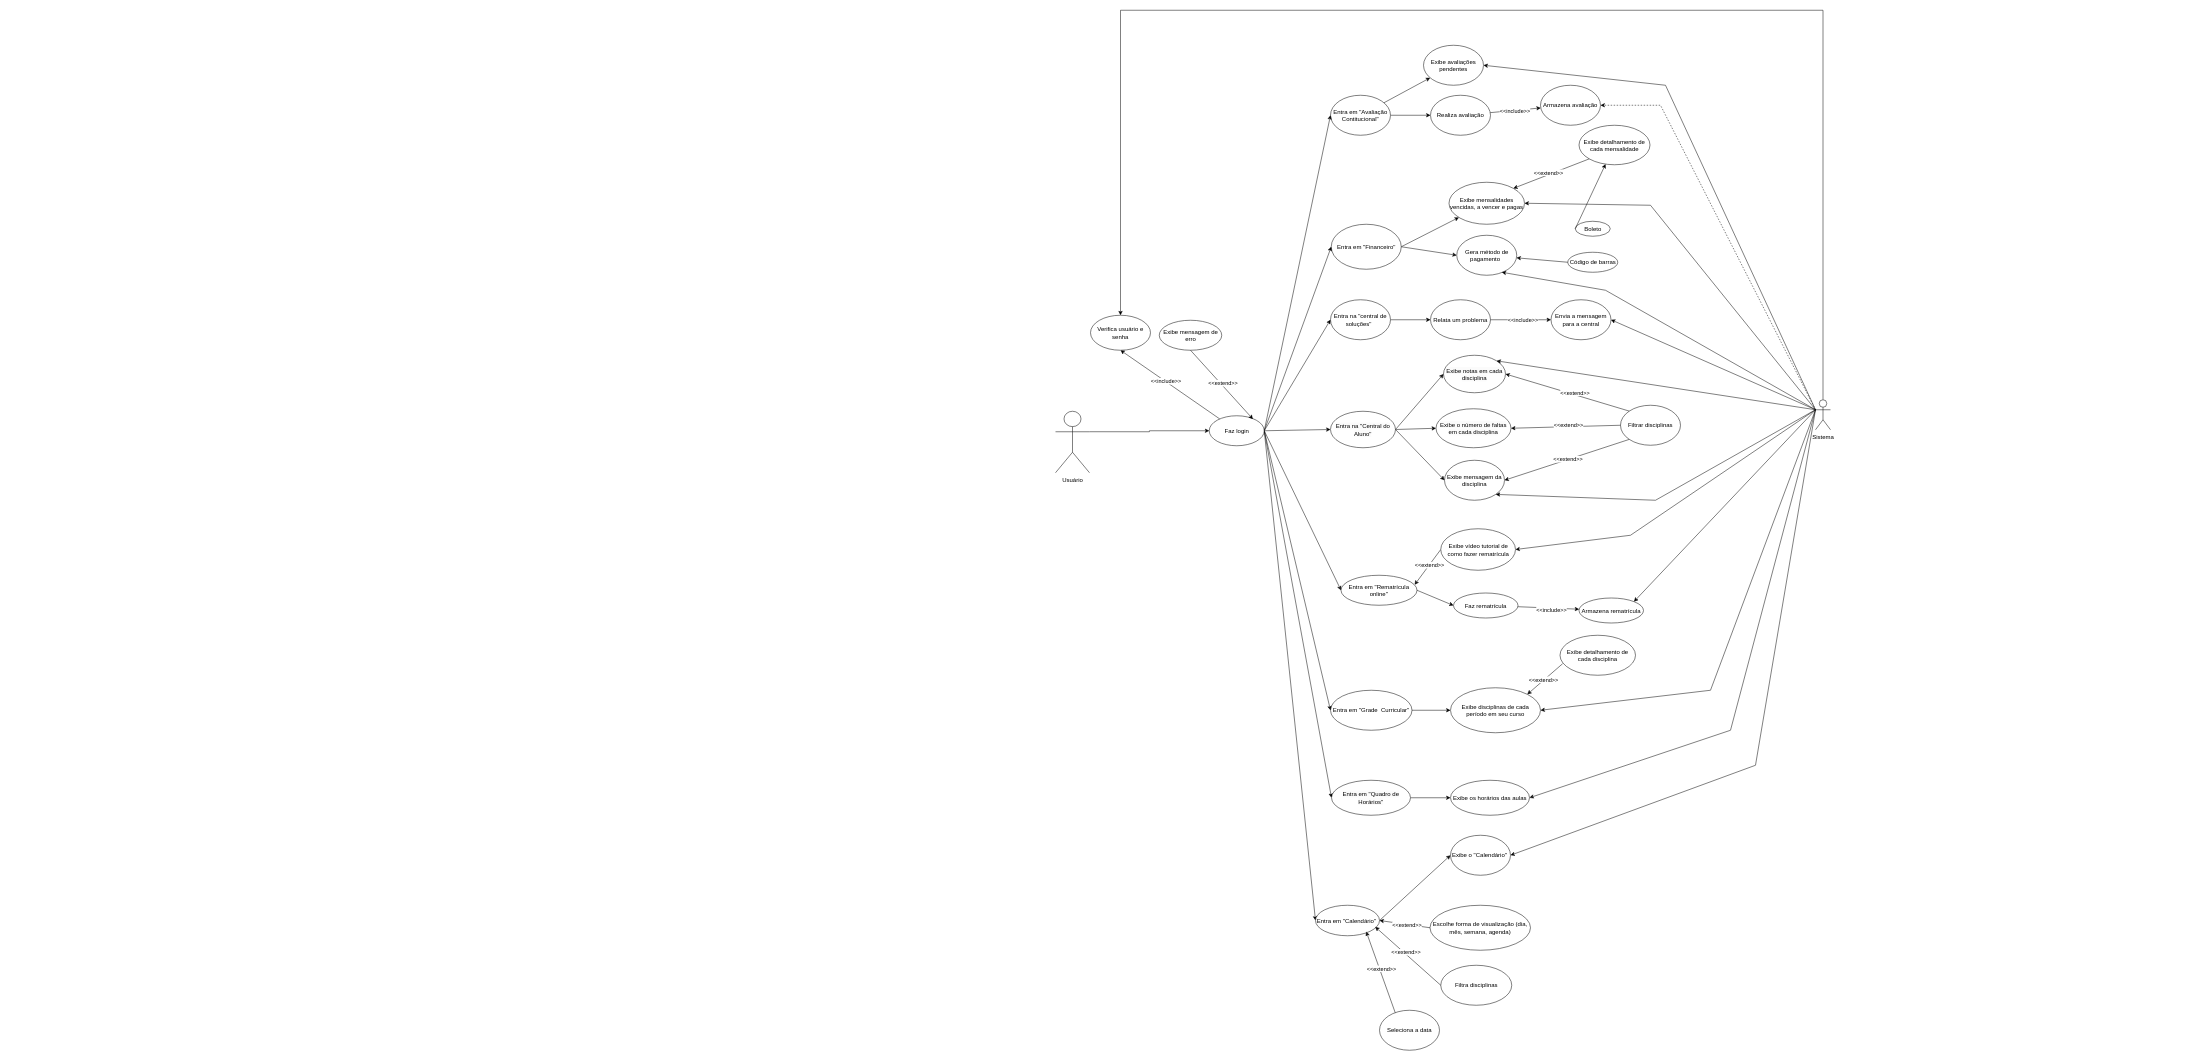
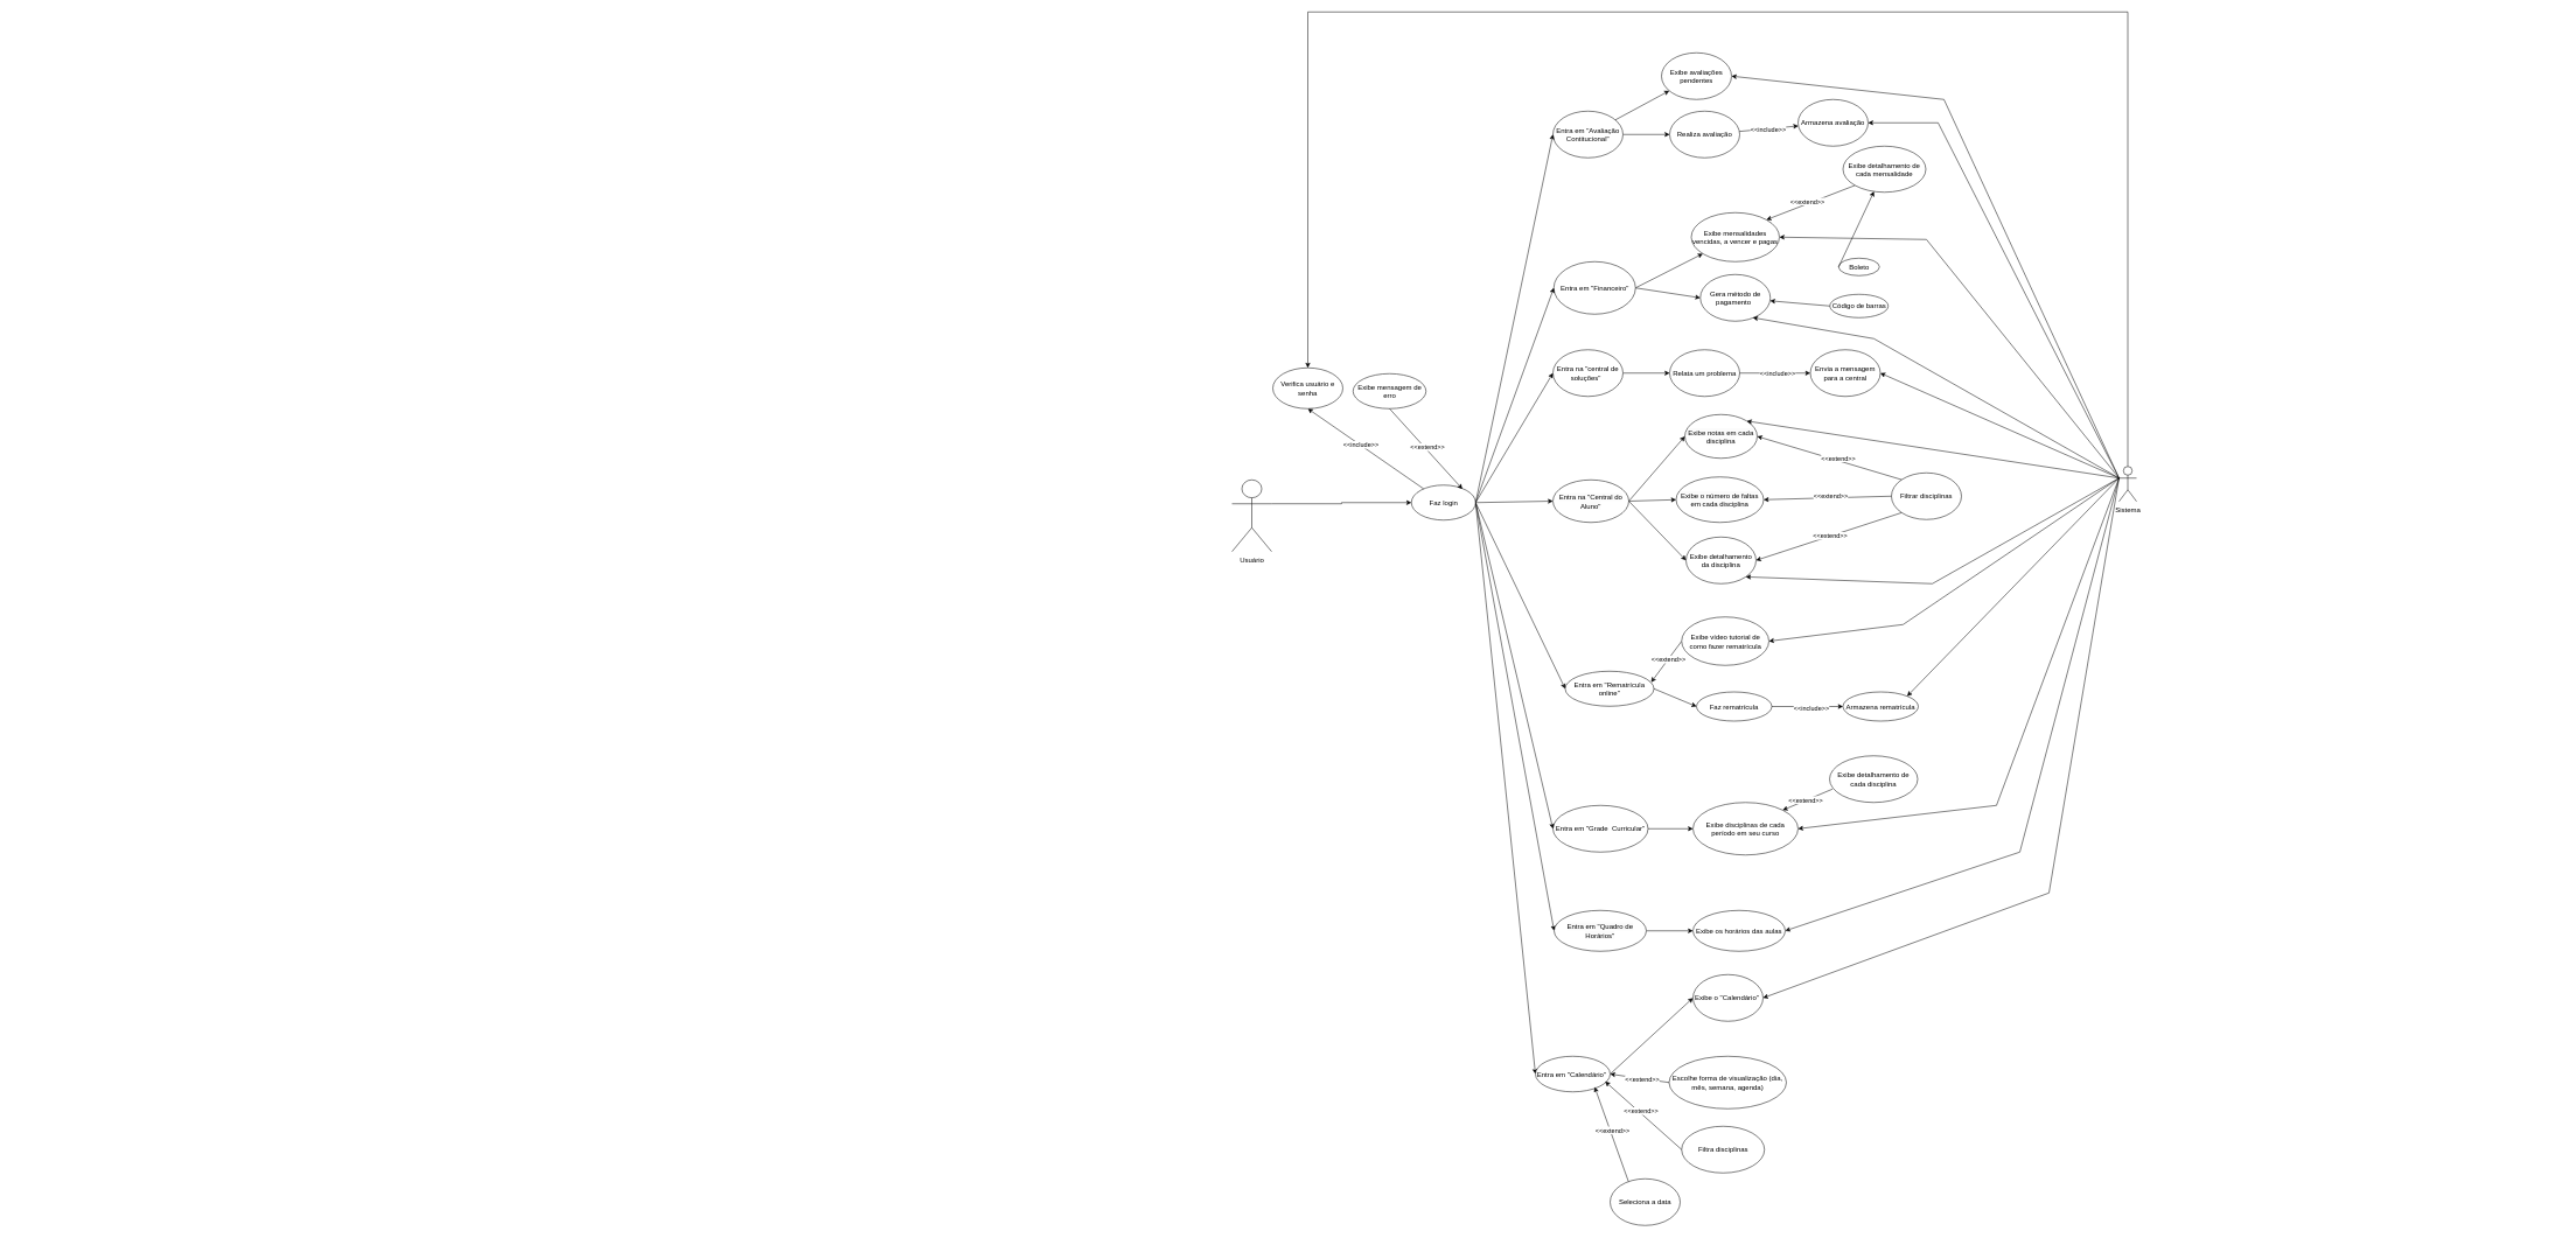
- <mxCell id="86" style="edgeStyle=none;rounded=0;orthogonalLoop=1;jettySize=auto;html=1;exitX=0;exitY=0.333;exitDx=0;exitDy=0;exitPerimeter=0;entryX=1;entryY=0.5;entryDx=0;entryDy=0;dashed=1;" parent="1" source="93" target="106" edge="1"><mxGeometry relative="1" as="geometry"><Array as="points"><mxPoint x="3320" y="210" /></Array></mxGeometry></mxCell>
+ <mxCell id="86" style="edgeStyle=none;rounded=0;orthogonalLoop=1;jettySize=auto;html=1;exitX=0;exitY=0.333;exitDx=0;exitDy=0;exitPerimeter=0;entryX=1;entryY=0.5;entryDx=0;entryDy=0;" parent="1" source="93" target="106" edge="1"><mxGeometry relative="1" as="geometry"><Array as="points"><mxPoint x="3320" y="210" /></Array></mxGeometry></mxCell>
- <mxCell id="17" value="Exibe mensagem da disciplina" style="ellipse;whiteSpace=wrap;html=1;" parent="16" vertex="1"><mxGeometry x="217" y="539" width="120" height="80" as="geometry" /></mxCell>
+ <mxCell id="17" value="Exibe detalhamento da disciplina" style="ellipse;whiteSpace=wrap;html=1;" parent="16" vertex="1"><mxGeometry x="217" y="539" width="120" height="80" as="geometry" /></mxCell>
- <mxCell id="109" value="Armazena rematrícula" style="ellipse;whiteSpace=wrap;html=1;" parent="1" vertex="1"><mxGeometry x="3157" y="1195.5" width="129" height="50" as="geometry" /></mxCell>
+ <mxCell id="109" value="Armazena rematrícula" style="ellipse;whiteSpace=wrap;html=1;" parent="1" vertex="1"><mxGeometry x="3157" y="1185.5" width="129" height="50" as="geometry" /></mxCell>
- <mxCell id="54" value="Exibe detalhamento de cada disciplina" style="ellipse;whiteSpace=wrap;html=1;" parent="1" vertex="1"><mxGeometry x="3119" y="1270" width="151" height="80" as="geometry" /></mxCell>
+ <mxCell id="54" value="Exibe detalhamento de cada disciplina" style="ellipse;whiteSpace=wrap;html=1;" parent="1" vertex="1"><mxGeometry x="3134" y="1295" width="151" height="80" as="geometry" /></mxCell>
